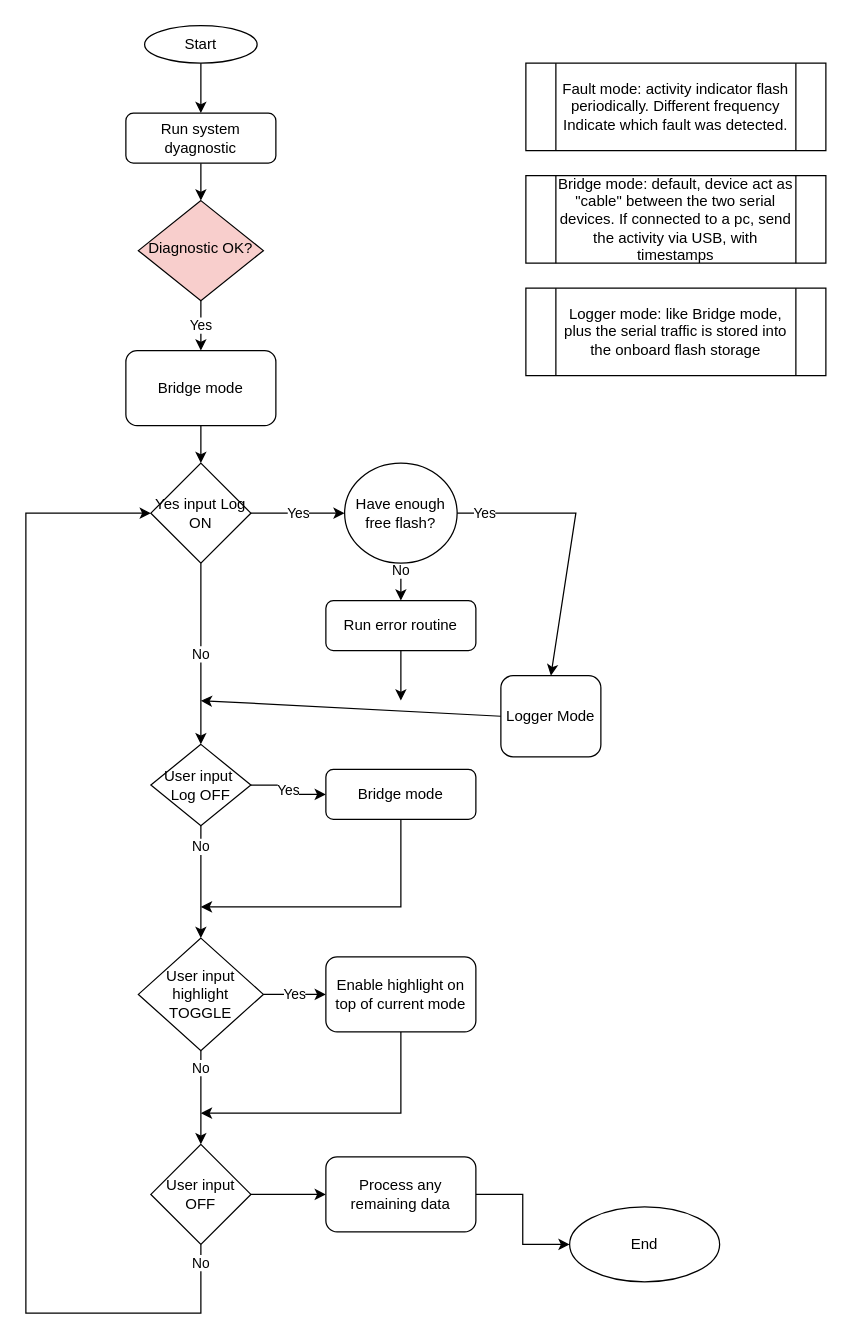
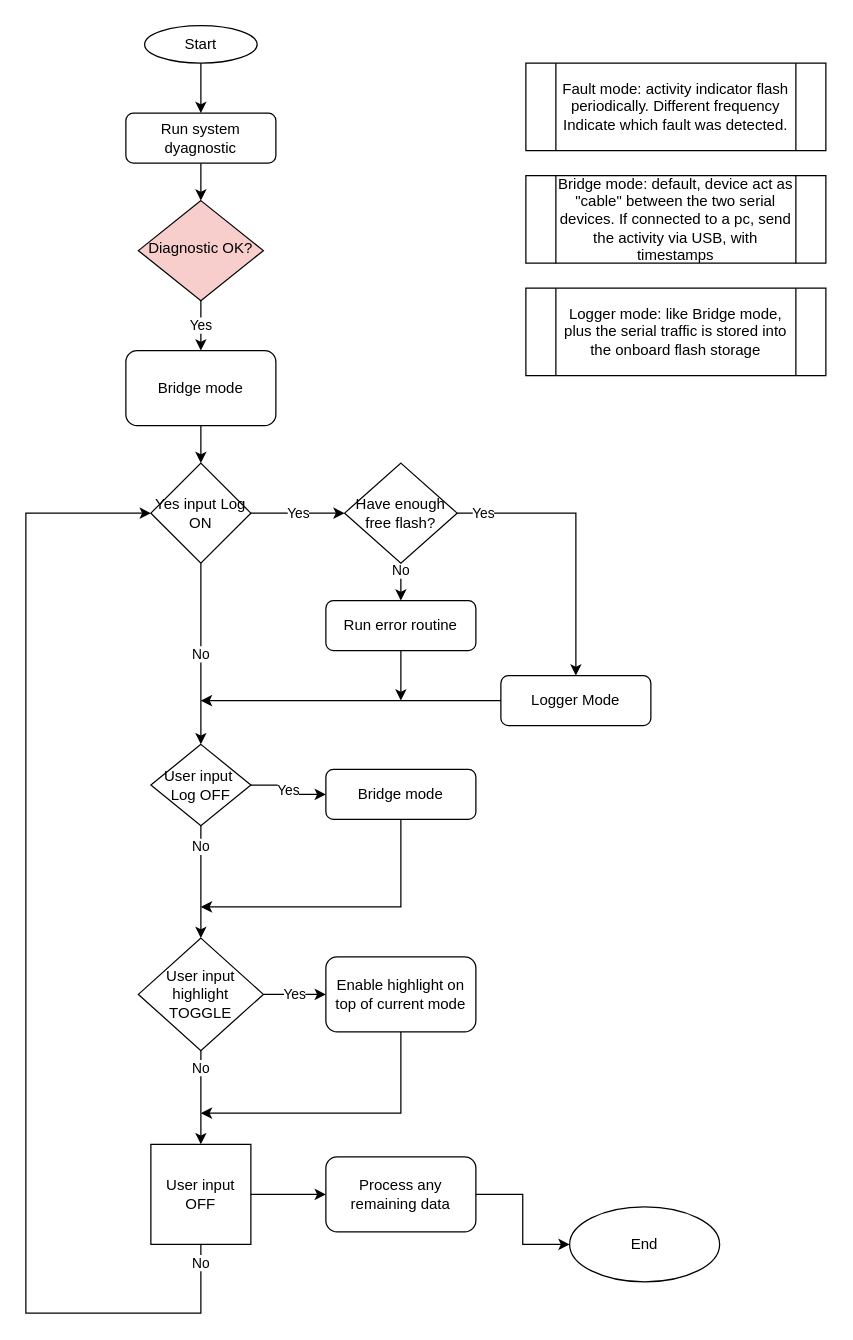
- <mxCell id="13" value="Have enough&lt;br&gt;free flash?" style="ellipse;whiteSpace=wrap;html=1;" vertex="1" parent="1"><mxGeometry x="275" y="370" width="90" height="80" as="geometry" /></mxCell>
+ <mxCell id="13" value="Have enough&lt;br&gt;free flash?" style="rhombus;whiteSpace=wrap;html=1;" vertex="1" parent="1"><mxGeometry x="275" y="370" width="90" height="80" as="geometry" /></mxCell>
- <mxCell id="15" value="Logger Mode" style="rounded=1;whiteSpace=wrap;html=1;" vertex="1" parent="1"><mxGeometry x="400" y="540" width="80" height="65" as="geometry" /></mxCell>
+ <mxCell id="15" value="Logger Mode" style="rounded=1;whiteSpace=wrap;html=1;" vertex="1" parent="1"><mxGeometry x="400" y="540" width="120" height="40" as="geometry" /></mxCell>
- <mxCell id="26" value="User input OFF" style="rhombus;whiteSpace=wrap;html=1;" vertex="1" parent="1"><mxGeometry x="120" y="915" width="80" height="80" as="geometry" /></mxCell>
+ <mxCell id="26" value="User input OFF" style="whiteSpace=wrap;html=1;rounded=0;" vertex="1" parent="1"><mxGeometry x="120" y="915" width="80" height="80" as="geometry" /></mxCell>
